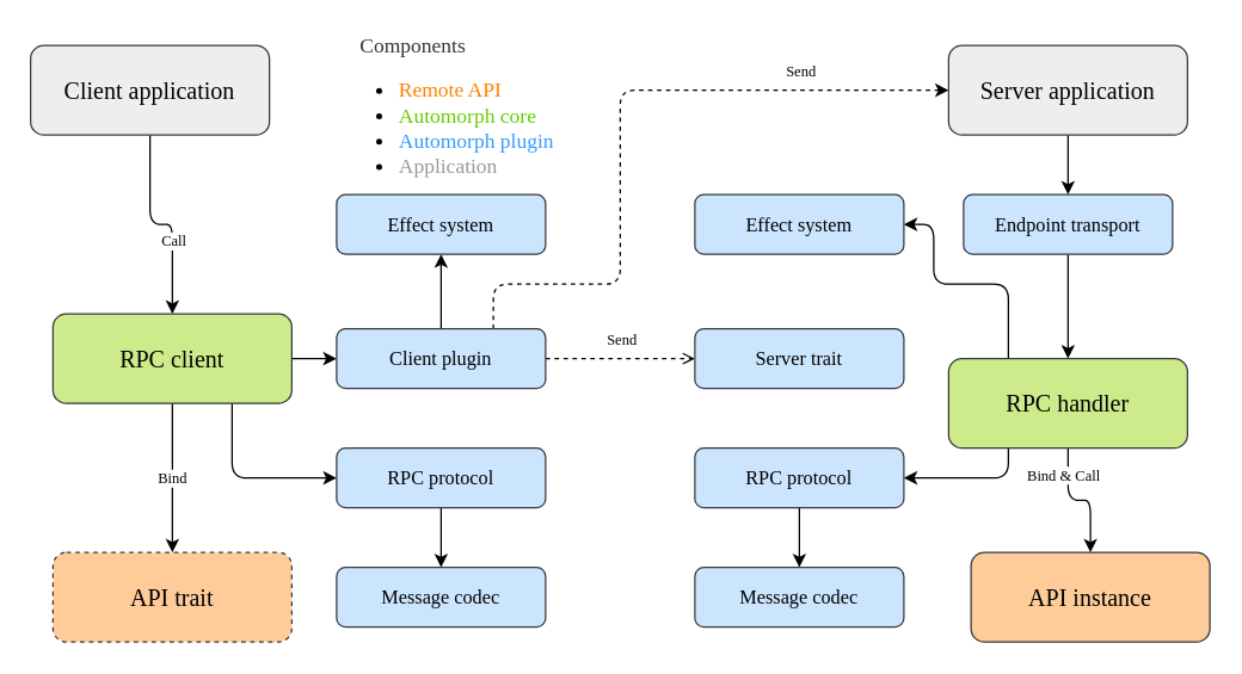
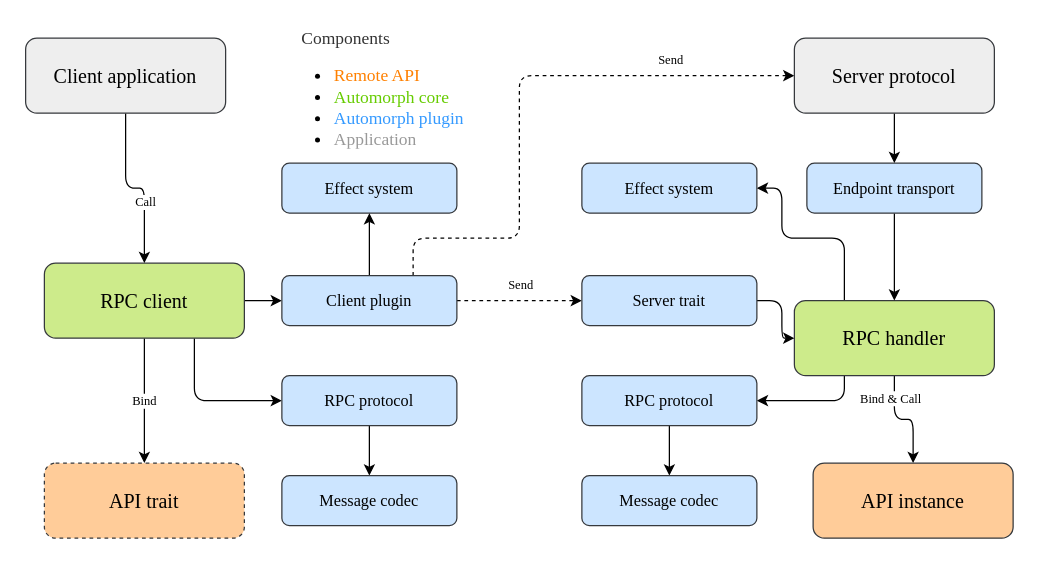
- <mxCell id="25" value="&lt;font style=&quot;font-size: 16px&quot;&gt;Server application&lt;/font&gt;" style="rounded=1;whiteSpace=wrap;html=1;fillColor=#eeeeee;strokeColor=#36393d;fontFamily=Verdana;fontSize=16;" parent="1" vertex="1"><mxGeometry x="635" y="30" width="160" height="60" as="geometry" /></mxCell>
+ <mxCell id="25" value="&lt;font style=&quot;font-size: 16px&quot;&gt;Server protocol&lt;/font&gt;" style="rounded=1;whiteSpace=wrap;html=1;fillColor=#eeeeee;strokeColor=#36393d;fontFamily=Verdana;fontSize=16;" parent="1" vertex="1"><mxGeometry x="635" y="30" width="160" height="60" as="geometry" /></mxCell>
- <mxCell id="15" style="edgeStyle=orthogonalEdgeStyle;rounded=1;orthogonalLoop=1;jettySize=auto;html=1;entryX=0;entryY=0.5;entryDx=0;entryDy=0;fontFamily=Verdana;fontSize=16;dashed=1;exitX=1;exitY=0.5;exitDx=0;exitDy=0;endArrow=open;" parent="1" source="39" target="19" edge="1"><mxGeometry relative="1" as="geometry"><mxPoint x="395" y="240" as="sourcePoint" /></mxGeometry></mxCell>
+ <mxCell id="15" style="edgeStyle=orthogonalEdgeStyle;rounded=1;orthogonalLoop=1;jettySize=auto;html=1;entryX=0;entryY=0.5;entryDx=0;entryDy=0;fontFamily=Verdana;fontSize=16;dashed=1;exitX=1;exitY=0.5;exitDx=0;exitDy=0;" parent="1" source="39" target="19" edge="1"><mxGeometry relative="1" as="geometry"><mxPoint x="395" y="240" as="sourcePoint" /></mxGeometry></mxCell>
+ <mxCell id="18" style="edgeStyle=orthogonalEdgeStyle;rounded=1;orthogonalLoop=1;jettySize=auto;html=1;exitX=1;exitY=0.5;exitDx=0;exitDy=0;fontFamily=Verdana;fontSize=16;" parent="1" source="19" target="11" edge="1"><mxGeometry relative="1" as="geometry" /></mxCell>
